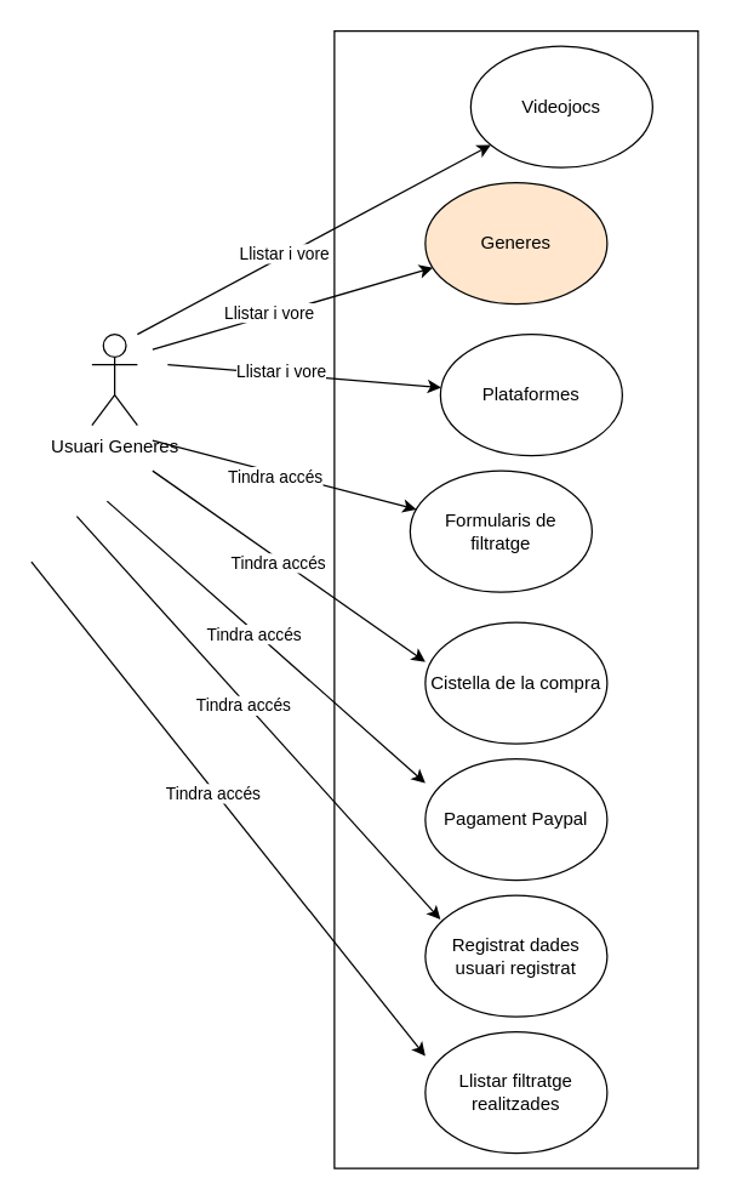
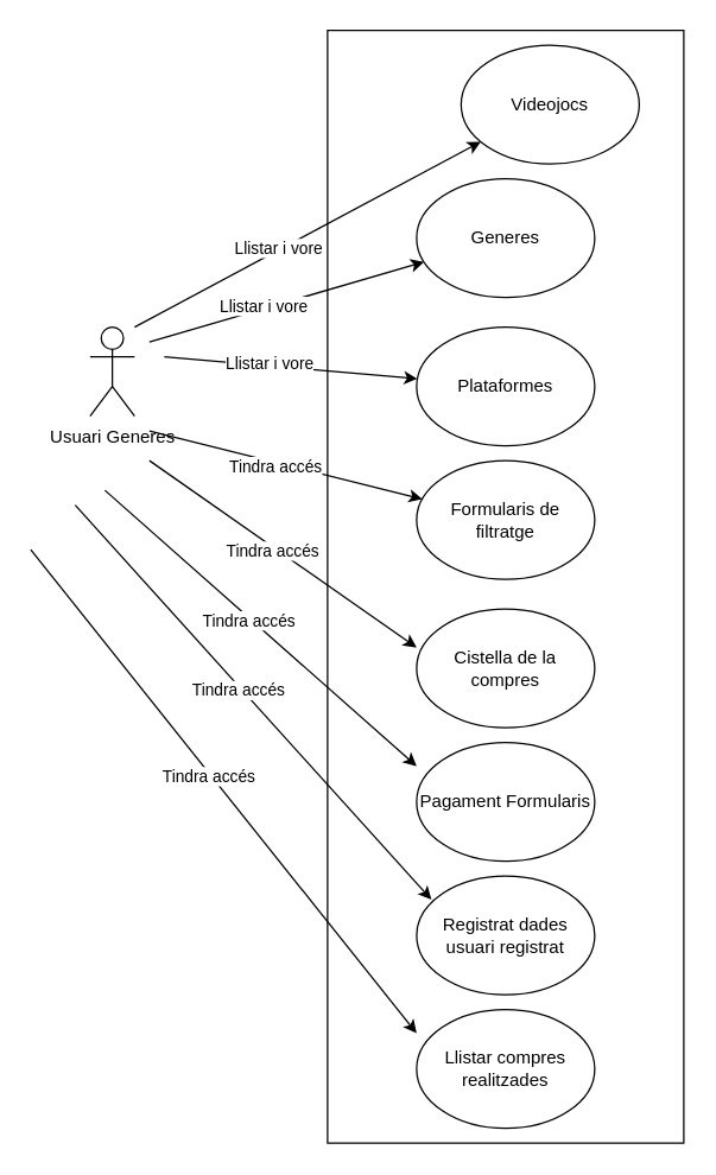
- <mxCell id="5" value="Generes" style="ellipse;whiteSpace=wrap;html=1;fillColor=#ffe6cc;" vertex="1" parent="1"><mxGeometry x="280" y="120" width="120" height="80" as="geometry" /></mxCell>
+ <mxCell id="5" value="Generes" style="ellipse;whiteSpace=wrap;html=1;" vertex="1" parent="1"><mxGeometry x="280" y="120" width="120" height="80" as="geometry" /></mxCell>
- <mxCell id="6" value="Plataformes" style="ellipse;whiteSpace=wrap;html=1;" vertex="1" parent="1"><mxGeometry x="290" y="220" width="120" height="80" as="geometry" /></mxCell>
+ <mxCell id="6" value="Plataformes" style="ellipse;whiteSpace=wrap;html=1;" vertex="1" parent="1"><mxGeometry x="280" y="220" width="120" height="80" as="geometry" /></mxCell>
- <mxCell id="13" value="Formularis de &lt;br&gt;filtratge" style="ellipse;whiteSpace=wrap;html=1;" vertex="1" parent="1"><mxGeometry x="270" y="310" width="120" height="80" as="geometry" /></mxCell>
+ <mxCell id="13" value="Formularis de &lt;br&gt;filtratge" style="ellipse;whiteSpace=wrap;html=1;" vertex="1" parent="1"><mxGeometry x="280" y="310" width="120" height="80" as="geometry" /></mxCell>
- <mxCell id="16" value="Cistella de la compra" style="ellipse;whiteSpace=wrap;html=1;" vertex="1" parent="1"><mxGeometry x="280" y="410" width="120" height="80" as="geometry" /></mxCell>
+ <mxCell id="16" value="Cistella de la compres" style="ellipse;whiteSpace=wrap;html=1;" vertex="1" parent="1"><mxGeometry x="280" y="410" width="120" height="80" as="geometry" /></mxCell>
- <mxCell id="17" value="Pagament Paypal" style="ellipse;whiteSpace=wrap;html=1;" vertex="1" parent="1"><mxGeometry x="280" y="500" width="120" height="80" as="geometry" /></mxCell>
+ <mxCell id="17" value="Pagament Formularis" style="ellipse;whiteSpace=wrap;html=1;" vertex="1" parent="1"><mxGeometry x="280" y="500" width="120" height="80" as="geometry" /></mxCell>
- <mxCell id="23" value="Llistar filtratge&lt;br&gt;realitzades" style="ellipse;whiteSpace=wrap;html=1;" vertex="1" parent="1"><mxGeometry x="280" y="680" width="120" height="80" as="geometry" /></mxCell>
+ <mxCell id="23" value="Llistar compres&lt;br&gt;realitzades" style="ellipse;whiteSpace=wrap;html=1;" vertex="1" parent="1"><mxGeometry x="280" y="680" width="120" height="80" as="geometry" /></mxCell>
